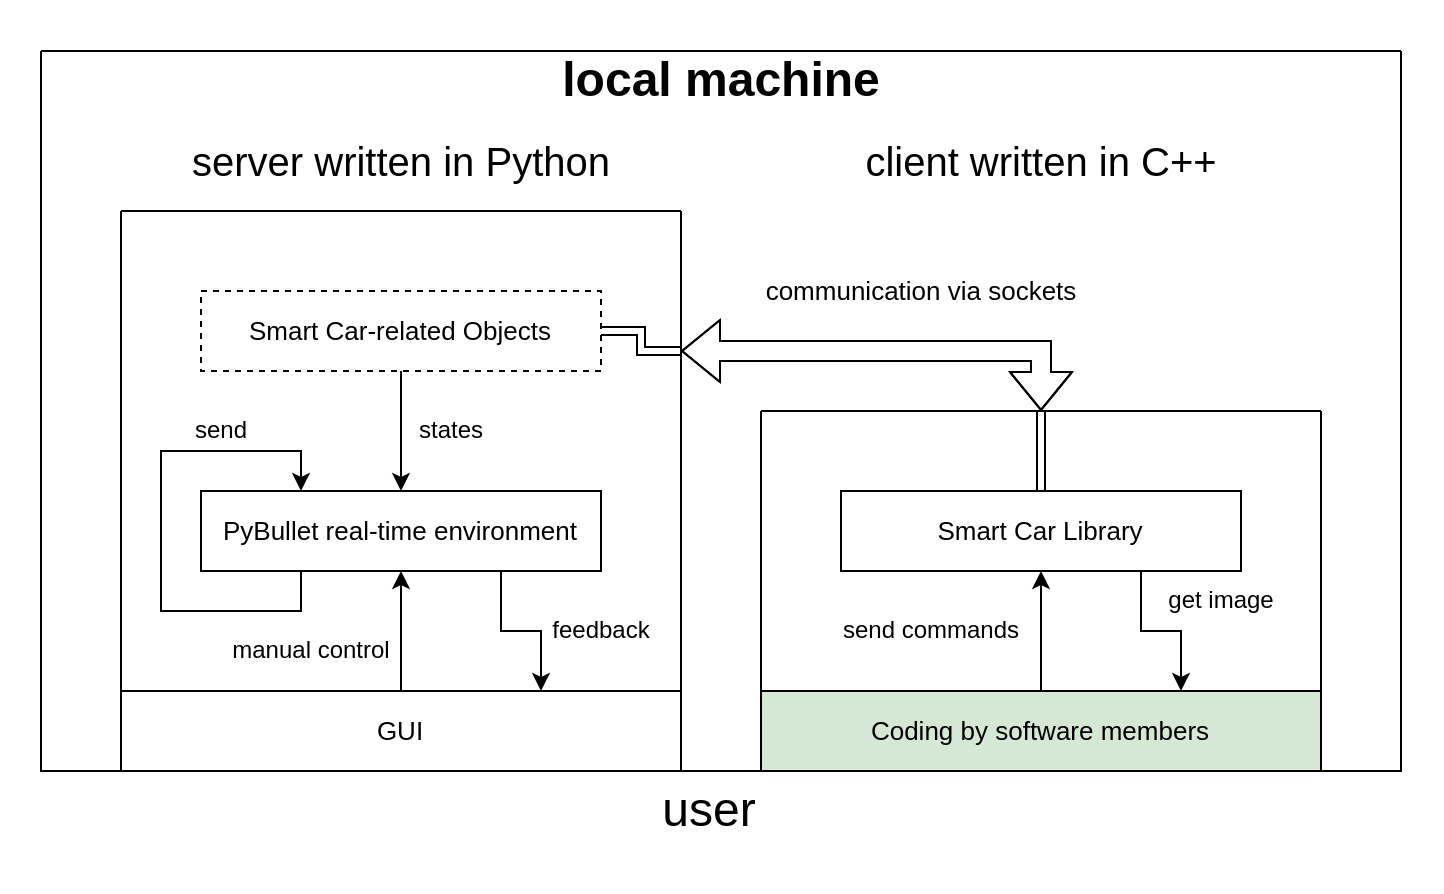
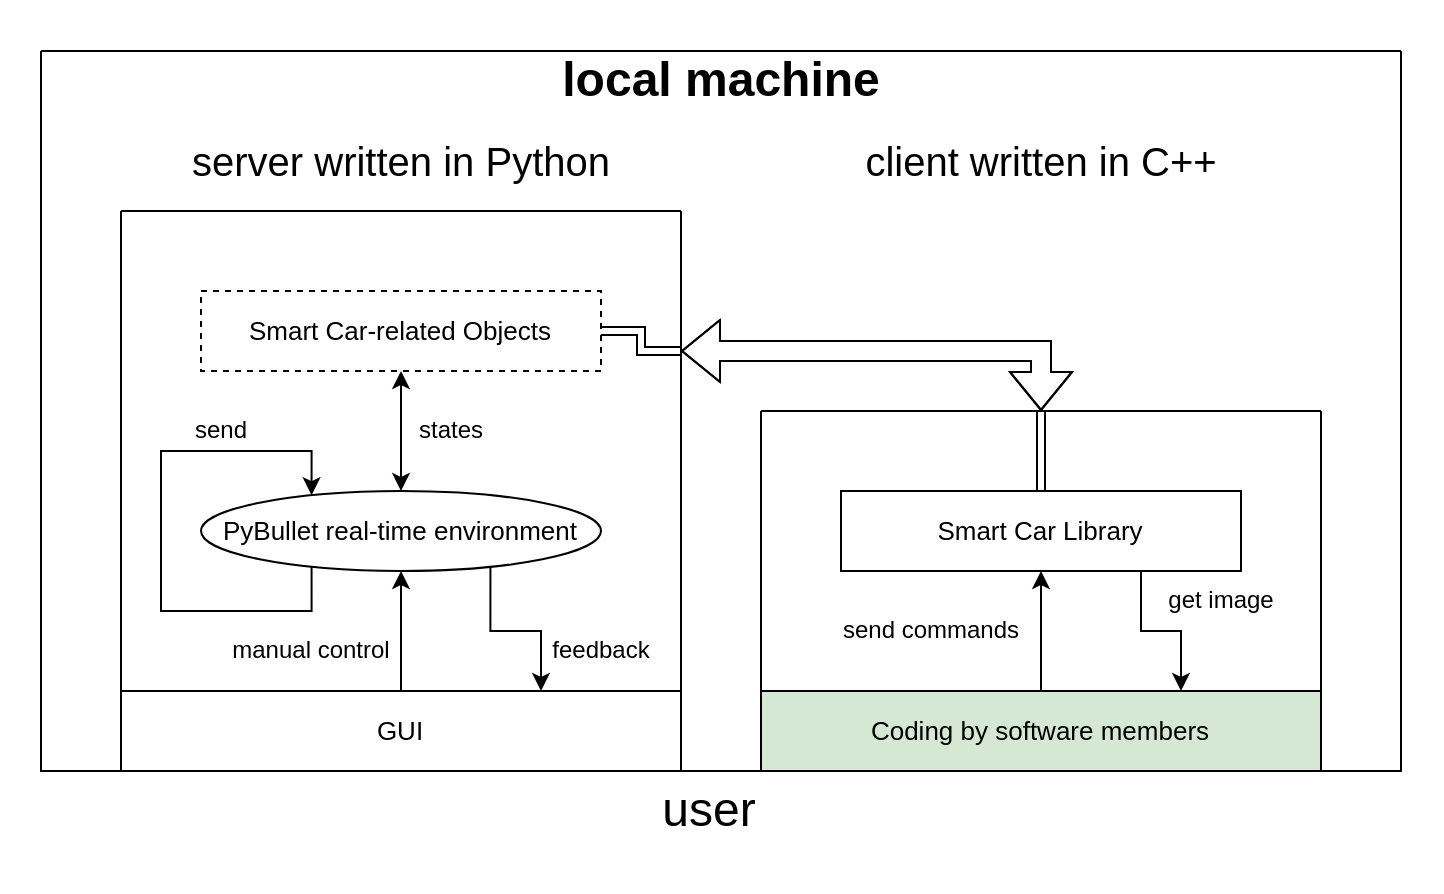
- <mxCell id="27" value="communication via sockets" style="text;html=1;align=center;verticalAlign=middle;resizable=0;points=[];autosize=1;strokeColor=none;fillColor=none;fontSize=13;" parent="2" vertex="1"><mxGeometry x="350" y="105" width="180" height="30" as="geometry" /></mxCell>
- <mxCell id="5" style="edgeStyle=orthogonalEdgeStyle;rounded=0;orthogonalLoop=1;jettySize=auto;html=1;exitX=0.5;exitY=0;exitDx=0;exitDy=0;entryX=0.5;entryY=1;entryDx=0;entryDy=0;fontFamily=Helvetica;fontSize=13;startArrow=classic;startFill=1;endArrow=none;endFill=1;" parent="4" source="7" target="14" edge="1"><mxGeometry relative="1" as="geometry" /></mxCell>
+ <mxCell id="5" style="edgeStyle=orthogonalEdgeStyle;rounded=0;orthogonalLoop=1;jettySize=auto;html=1;exitX=0.5;exitY=0;exitDx=0;exitDy=0;entryX=0.5;entryY=1;entryDx=0;entryDy=0;fontFamily=Helvetica;fontSize=13;startArrow=classic;startFill=1;endArrow=classic;endFill=1;" parent="4" source="7" target="14" edge="1"><mxGeometry relative="1" as="geometry" /></mxCell>
- <mxCell id="7" value="PyBullet real-time environment" style="rounded=0;whiteSpace=wrap;html=1;fontSize=13;" parent="4" vertex="1"><mxGeometry x="40" y="140" width="200" height="40" as="geometry" /></mxCell>
+ <mxCell id="7" value="PyBullet real-time environment" style="ellipse;whiteSpace=wrap;html=1;fontSize=13;" parent="4" vertex="1"><mxGeometry x="40" y="140" width="200" height="40" as="geometry" /></mxCell>
- <mxCell id="15" value="feedback" style="text;html=1;align=center;verticalAlign=middle;resizable=0;points=[];autosize=1;strokeColor=none;fillColor=none;fontSize=12;fontFamily=Helvetica;" parent="4" vertex="1"><mxGeometry x="210" y="200" width="60" height="20" as="geometry" /></mxCell>
+ <mxCell id="15" value="feedback" style="text;html=1;align=center;verticalAlign=middle;resizable=0;points=[];autosize=1;strokeColor=none;fillColor=none;fontSize=12;fontFamily=Helvetica;" parent="4" vertex="1"><mxGeometry x="210" y="210" width="60" height="20" as="geometry" /></mxCell>
